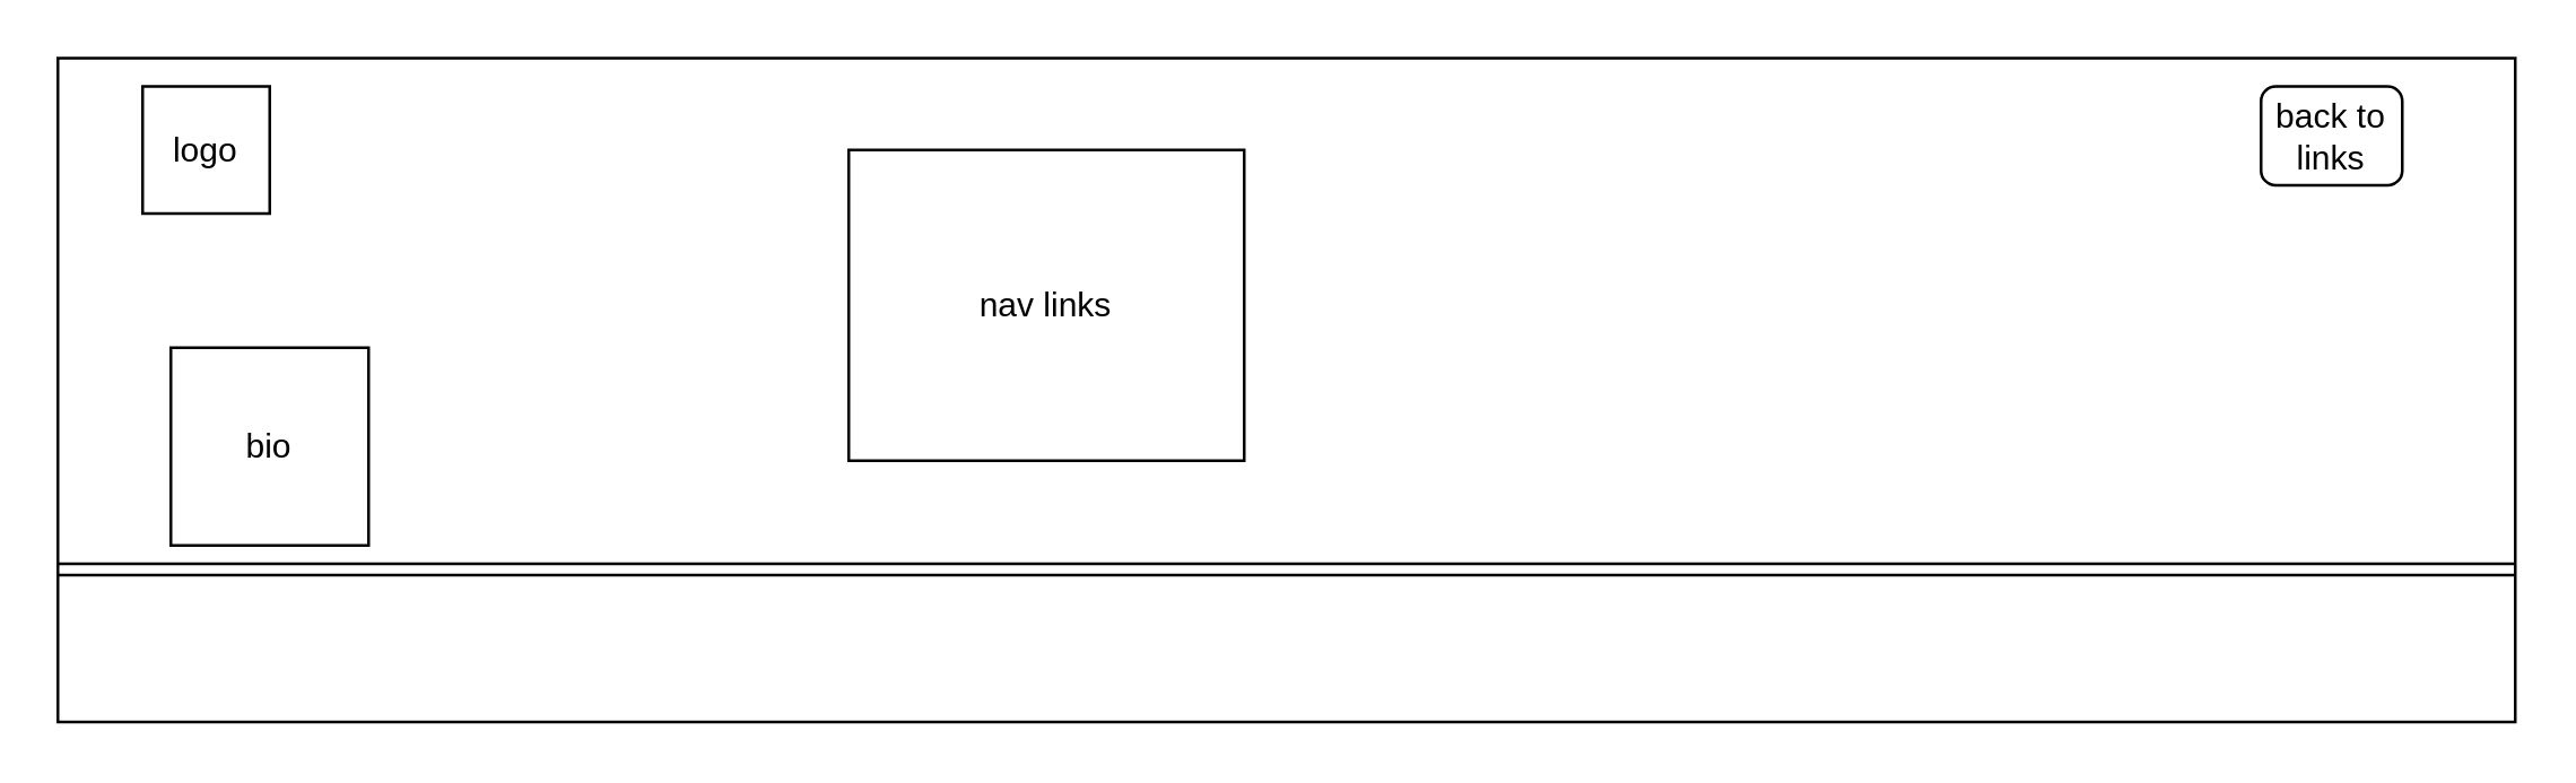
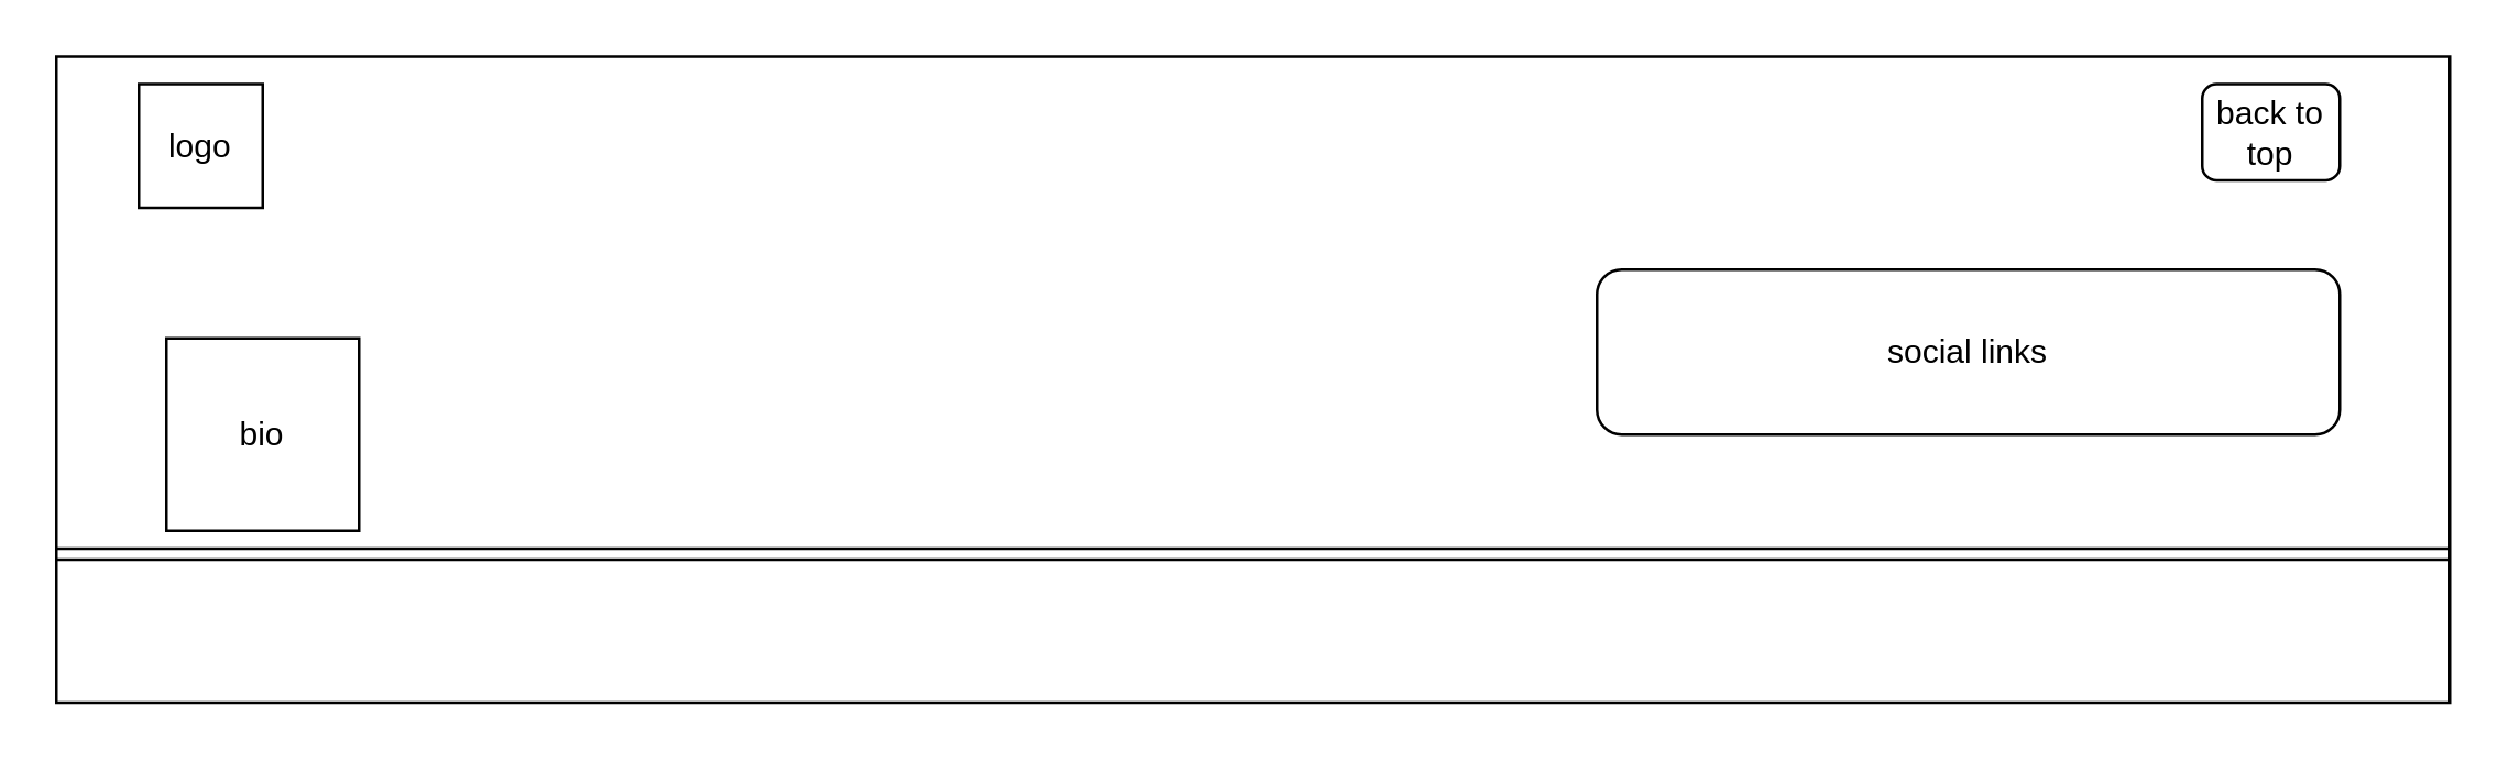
- <mxCell id="7" value="back to links" style="rounded=1;whiteSpace=wrap;html=1;" parent="1" vertex="1"><mxGeometry x="800" y="30" width="50" height="35" as="geometry" /></mxCell>
+ <mxCell id="7" value="back to top" style="rounded=1;whiteSpace=wrap;html=1;" parent="1" vertex="1"><mxGeometry x="800" y="30" width="50" height="35" as="geometry" /></mxCell>
- <mxCell id="6" value="nav links" style="whiteSpace=wrap;html=1;" parent="1" vertex="1"><mxGeometry x="300" y="52.5" width="140" height="110" as="geometry" /></mxCell>
+ <mxCell id="5" value="social links" style="rounded=1;whiteSpace=wrap;html=1;" parent="1" vertex="1"><mxGeometry x="580" y="97.5" width="270" height="60" as="geometry" /></mxCell>
